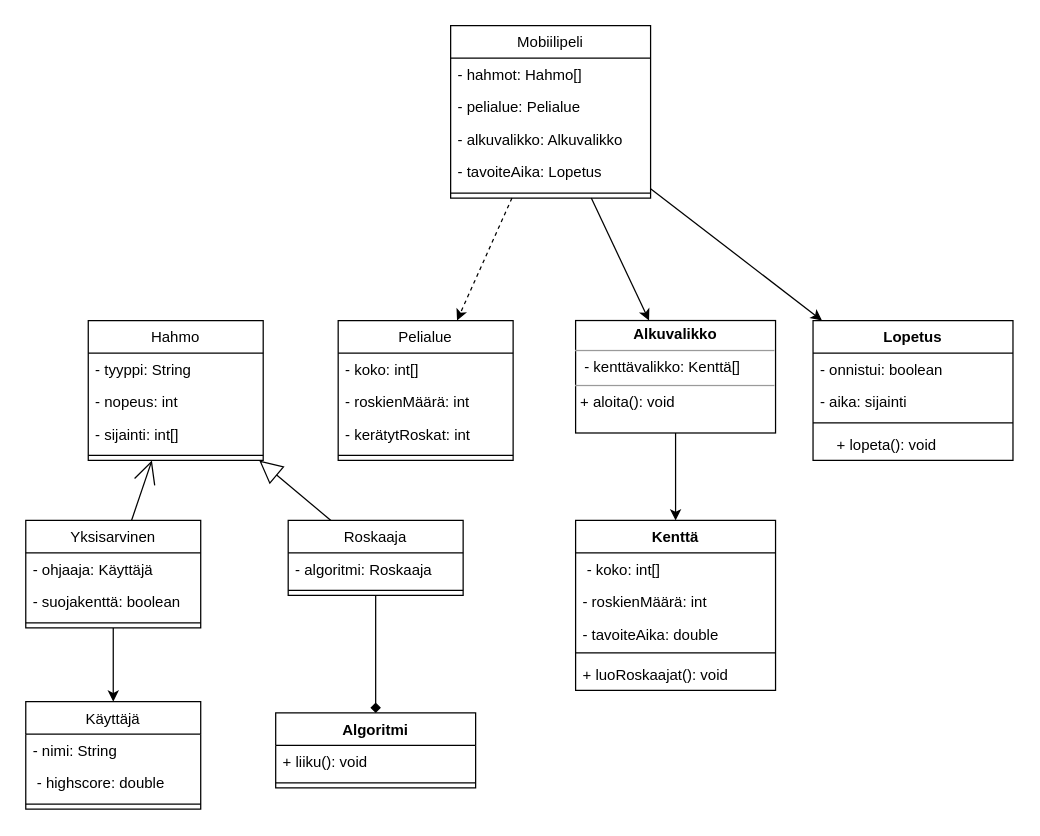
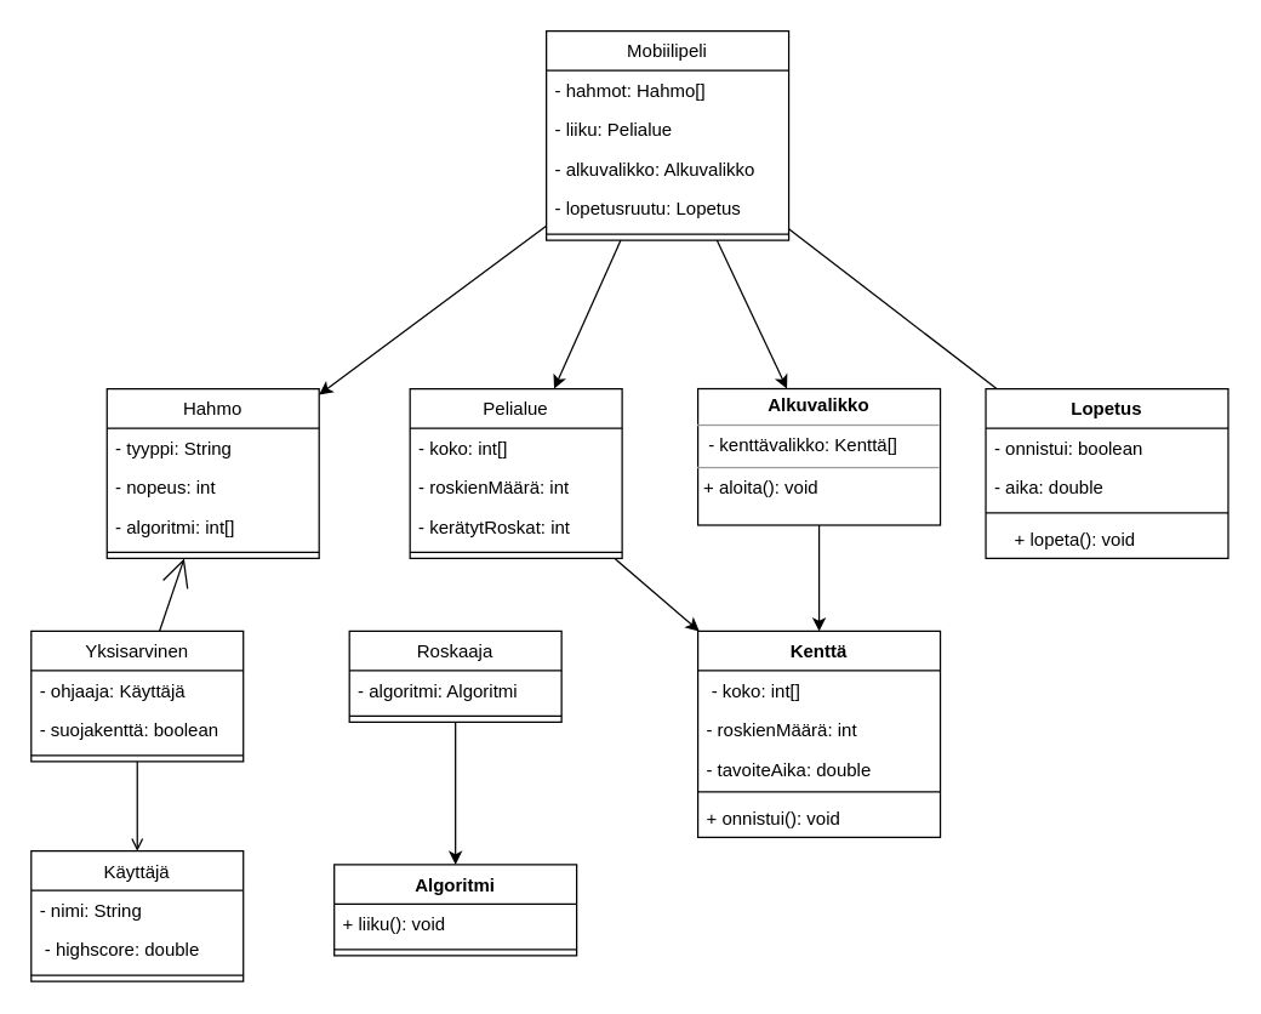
- <mxCell id="4" value="- pelialue: Pelialue" style="text;strokeColor=none;fillColor=none;align=left;verticalAlign=top;spacingLeft=4;spacingRight=4;overflow=hidden;rotatable=0;points=[[0,0.5],[1,0.5]];portConstraint=eastwest;" vertex="1" parent="2"><mxGeometry y="52" width="160" height="26" as="geometry" /></mxCell>
+ <mxCell id="4" value="- liiku: Pelialue" style="text;strokeColor=none;fillColor=none;align=left;verticalAlign=top;spacingLeft=4;spacingRight=4;overflow=hidden;rotatable=0;points=[[0,0.5],[1,0.5]];portConstraint=eastwest;" vertex="1" parent="2"><mxGeometry y="52" width="160" height="26" as="geometry" /></mxCell>
- <mxCell id="6" value="- tavoiteAika: Lopetus" style="text;strokeColor=none;fillColor=none;align=left;verticalAlign=top;spacingLeft=4;spacingRight=4;overflow=hidden;rotatable=0;points=[[0,0.5],[1,0.5]];portConstraint=eastwest;" vertex="1" parent="2"><mxGeometry y="104" width="160" height="26" as="geometry" /></mxCell>
+ <mxCell id="6" value="- lopetusruutu: Lopetus" style="text;strokeColor=none;fillColor=none;align=left;verticalAlign=top;spacingLeft=4;spacingRight=4;overflow=hidden;rotatable=0;points=[[0,0.5],[1,0.5]];portConstraint=eastwest;" vertex="1" parent="2"><mxGeometry y="104" width="160" height="26" as="geometry" /></mxCell>
+ <mxCell id="47" value="" style="endArrow=classic;html=1;rounded=0;" edge="1" parent="1" source="2" target="13"><mxGeometry width="50" height="50" relative="1" as="geometry"><mxPoint x="400" y="420" as="sourcePoint" /><mxPoint x="450" y="370" as="targetPoint" /></mxGeometry></mxCell>
- <mxCell id="44" value="" style="endArrow=classic;html=1;rounded=0;dashed=1;" edge="1" parent="1" source="2" target="8"><mxGeometry width="50" height="50" relative="1" as="geometry"><mxPoint x="370" y="390" as="sourcePoint" /><mxPoint x="420" y="340" as="targetPoint" /></mxGeometry></mxCell>
+ <mxCell id="44" value="" style="endArrow=classic;html=1;rounded=0;" edge="1" parent="1" source="2" target="8"><mxGeometry width="50" height="50" relative="1" as="geometry"><mxPoint x="370" y="390" as="sourcePoint" /><mxPoint x="420" y="340" as="targetPoint" /></mxGeometry></mxCell>
- <mxCell id="46" value="" style="endArrow=classic;html=1;rounded=0;" edge="1" parent="1" source="2" target="19"><mxGeometry width="50" height="50" relative="1" as="geometry"><mxPoint x="390" y="410" as="sourcePoint" /><mxPoint x="440" y="360" as="targetPoint" /></mxGeometry></mxCell>
+ <mxCell id="46" value="" style="endArrow=none;html=1;rounded=0;" edge="1" parent="1" source="2" target="19"><mxGeometry width="50" height="50" relative="1" as="geometry"><mxPoint x="390" y="410" as="sourcePoint" /><mxPoint x="440" y="360" as="targetPoint" /></mxGeometry></mxCell>
- <mxCell id="21" value="- aika: sijainti" style="text;strokeColor=none;fillColor=none;align=left;verticalAlign=top;spacingLeft=4;spacingRight=4;overflow=hidden;rotatable=0;points=[[0,0.5],[1,0.5]];portConstraint=eastwest;" vertex="1" parent="19"><mxGeometry y="52" width="160" height="26" as="geometry" /></mxCell>
+ <mxCell id="21" value="- aika: double" style="text;strokeColor=none;fillColor=none;align=left;verticalAlign=top;spacingLeft=4;spacingRight=4;overflow=hidden;rotatable=0;points=[[0,0.5],[1,0.5]];portConstraint=eastwest;" vertex="1" parent="19"><mxGeometry y="52" width="160" height="26" as="geometry" /></mxCell>
- <mxCell id="16" value="- sijainti: int[]" style="text;strokeColor=none;fillColor=none;align=left;verticalAlign=top;spacingLeft=4;spacingRight=4;overflow=hidden;rotatable=0;points=[[0,0.5],[1,0.5]];portConstraint=eastwest;" vertex="1" parent="13"><mxGeometry y="78" width="140" height="26" as="geometry" /></mxCell>
+ <mxCell id="16" value="- algoritmi: int[]" style="text;strokeColor=none;fillColor=none;align=left;verticalAlign=top;spacingLeft=4;spacingRight=4;overflow=hidden;rotatable=0;points=[[0,0.5],[1,0.5]];portConstraint=eastwest;" vertex="1" parent="13"><mxGeometry y="78" width="140" height="26" as="geometry" /></mxCell>
+ <mxCell id="48" value="" style="endArrow=classic;html=1;rounded=0;" edge="1" parent="1" source="8" target="24"><mxGeometry width="50" height="50" relative="1" as="geometry"><mxPoint x="410" y="430" as="sourcePoint" /><mxPoint x="460" y="380" as="targetPoint" /></mxGeometry></mxCell>
- <mxCell id="50" value="" style="endArrow=block;endSize=16;endFill=0;html=1;rounded=0;" edge="1" parent="1" source="30" target="13"><mxGeometry width="160" relative="1" as="geometry"><mxPoint x="310" y="360" as="sourcePoint" /><mxPoint x="470" y="360" as="targetPoint" /></mxGeometry></mxCell>
- <mxCell id="31" value="- algoritmi: Roskaaja" style="text;strokeColor=none;fillColor=none;align=left;verticalAlign=top;spacingLeft=4;spacingRight=4;overflow=hidden;rotatable=0;points=[[0,0.5],[1,0.5]];portConstraint=eastwest;" vertex="1" parent="30"><mxGeometry y="26" width="140" height="26" as="geometry" /></mxCell>
+ <mxCell id="31" value="- algoritmi: Algoritmi" style="text;strokeColor=none;fillColor=none;align=left;verticalAlign=top;spacingLeft=4;spacingRight=4;overflow=hidden;rotatable=0;points=[[0,0.5],[1,0.5]];portConstraint=eastwest;" vertex="1" parent="30"><mxGeometry y="26" width="140" height="26" as="geometry" /></mxCell>
- <mxCell id="29" value="+ luoRoskaajat(): void" style="text;strokeColor=none;fillColor=none;align=left;verticalAlign=top;spacingLeft=4;spacingRight=4;overflow=hidden;rotatable=0;points=[[0,0.5],[1,0.5]];portConstraint=eastwest;" vertex="1" parent="24"><mxGeometry y="110" width="160" height="26" as="geometry" /></mxCell>
+ <mxCell id="29" value="+ onnistui(): void" style="text;strokeColor=none;fillColor=none;align=left;verticalAlign=top;spacingLeft=4;spacingRight=4;overflow=hidden;rotatable=0;points=[[0,0.5],[1,0.5]];portConstraint=eastwest;" vertex="1" parent="24"><mxGeometry y="110" width="160" height="26" as="geometry" /></mxCell>
- <mxCell id="52" value="" style="endArrow=classic;html=1;rounded=0;" edge="1" parent="1" source="33" target="40"><mxGeometry width="50" height="50" relative="1" as="geometry"><mxPoint x="420.852" y="160" as="sourcePoint" /><mxPoint x="373.318" y="266" as="targetPoint" /></mxGeometry></mxCell>
+ <mxCell id="52" value="" style="endArrow=open;html=1;rounded=0;" edge="1" parent="1" source="33" target="40"><mxGeometry width="50" height="50" relative="1" as="geometry"><mxPoint x="420.852" y="160" as="sourcePoint" /><mxPoint x="373.318" y="266" as="targetPoint" /></mxGeometry></mxCell>
- <mxCell id="53" value="" style="endArrow=diamond;html=1;rounded=0;" edge="1" parent="1" source="30" target="37"><mxGeometry width="50" height="50" relative="1" as="geometry"><mxPoint x="430.852" y="170" as="sourcePoint" /><mxPoint x="383.318" y="276" as="targetPoint" /></mxGeometry></mxCell>
+ <mxCell id="53" value="" style="endArrow=classic;html=1;rounded=0;" edge="1" parent="1" source="30" target="37"><mxGeometry width="50" height="50" relative="1" as="geometry"><mxPoint x="430.852" y="170" as="sourcePoint" /><mxPoint x="383.318" y="276" as="targetPoint" /></mxGeometry></mxCell>
